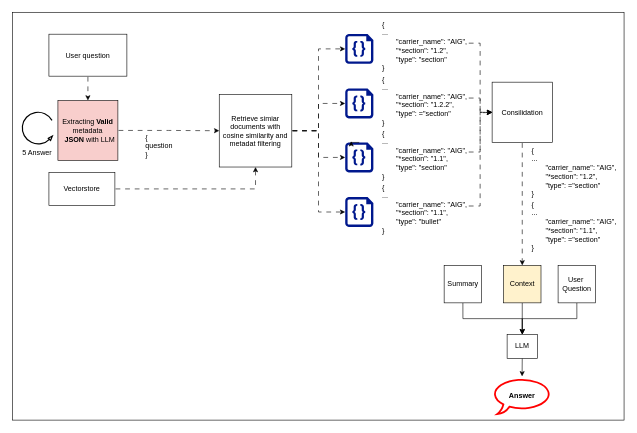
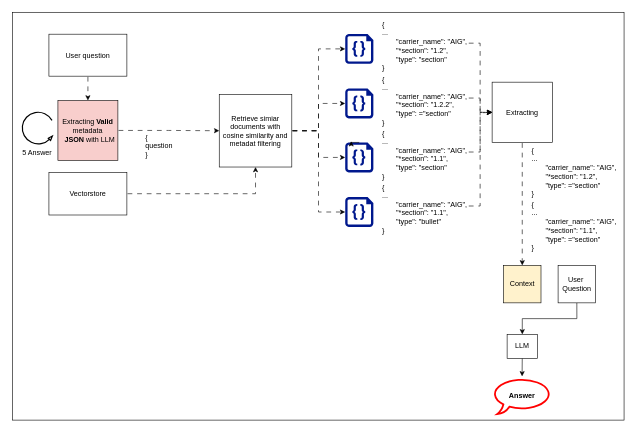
- <mxCell id="32" value="Consilidation" style="whiteSpace=wrap;html=1;aspect=fixed;" vertex="1" parent="1"><mxGeometry x="820" y="136.5" width="100.5" height="100.5" as="geometry" /></mxCell>
+ <mxCell id="32" value="Extracting" style="whiteSpace=wrap;html=1;aspect=fixed;" vertex="1" parent="1"><mxGeometry x="820" y="136.5" width="100.5" height="100.5" as="geometry" /></mxCell>
- <mxCell id="5" value="Vectorstore" style="whiteSpace=wrap;html=1;" vertex="1" parent="1"><mxGeometry x="81" y="287" width="110" height="55" as="geometry" /></mxCell>
+ <mxCell id="5" value="Vectorstore" style="whiteSpace=wrap;html=1;" vertex="1" parent="1"><mxGeometry x="81" y="287" width="130" height="71" as="geometry" /></mxCell>
- <mxCell id="38" value="Summary" style="whiteSpace=wrap;html=1;aspect=fixed;" vertex="1" parent="1"><mxGeometry x="740" y="442" width="62.5" height="62.5" as="geometry" /></mxCell>
- <mxCell id="39" style="edgeStyle=orthogonalEdgeStyle;rounded=0;orthogonalLoop=1;jettySize=auto;html=1;exitX=0.5;exitY=1;exitDx=0;exitDy=0;entryX=0.5;entryY=0;entryDx=0;entryDy=0;" edge="1" parent="1" source="40" target="36"><mxGeometry relative="1" as="geometry" /></mxCell>
- <mxCell id="37" style="edgeStyle=orthogonalEdgeStyle;rounded=0;orthogonalLoop=1;jettySize=auto;html=1;exitX=0.5;exitY=1;exitDx=0;exitDy=0;" edge="1" parent="1" source="38" target="36"><mxGeometry relative="1" as="geometry" /></mxCell>
